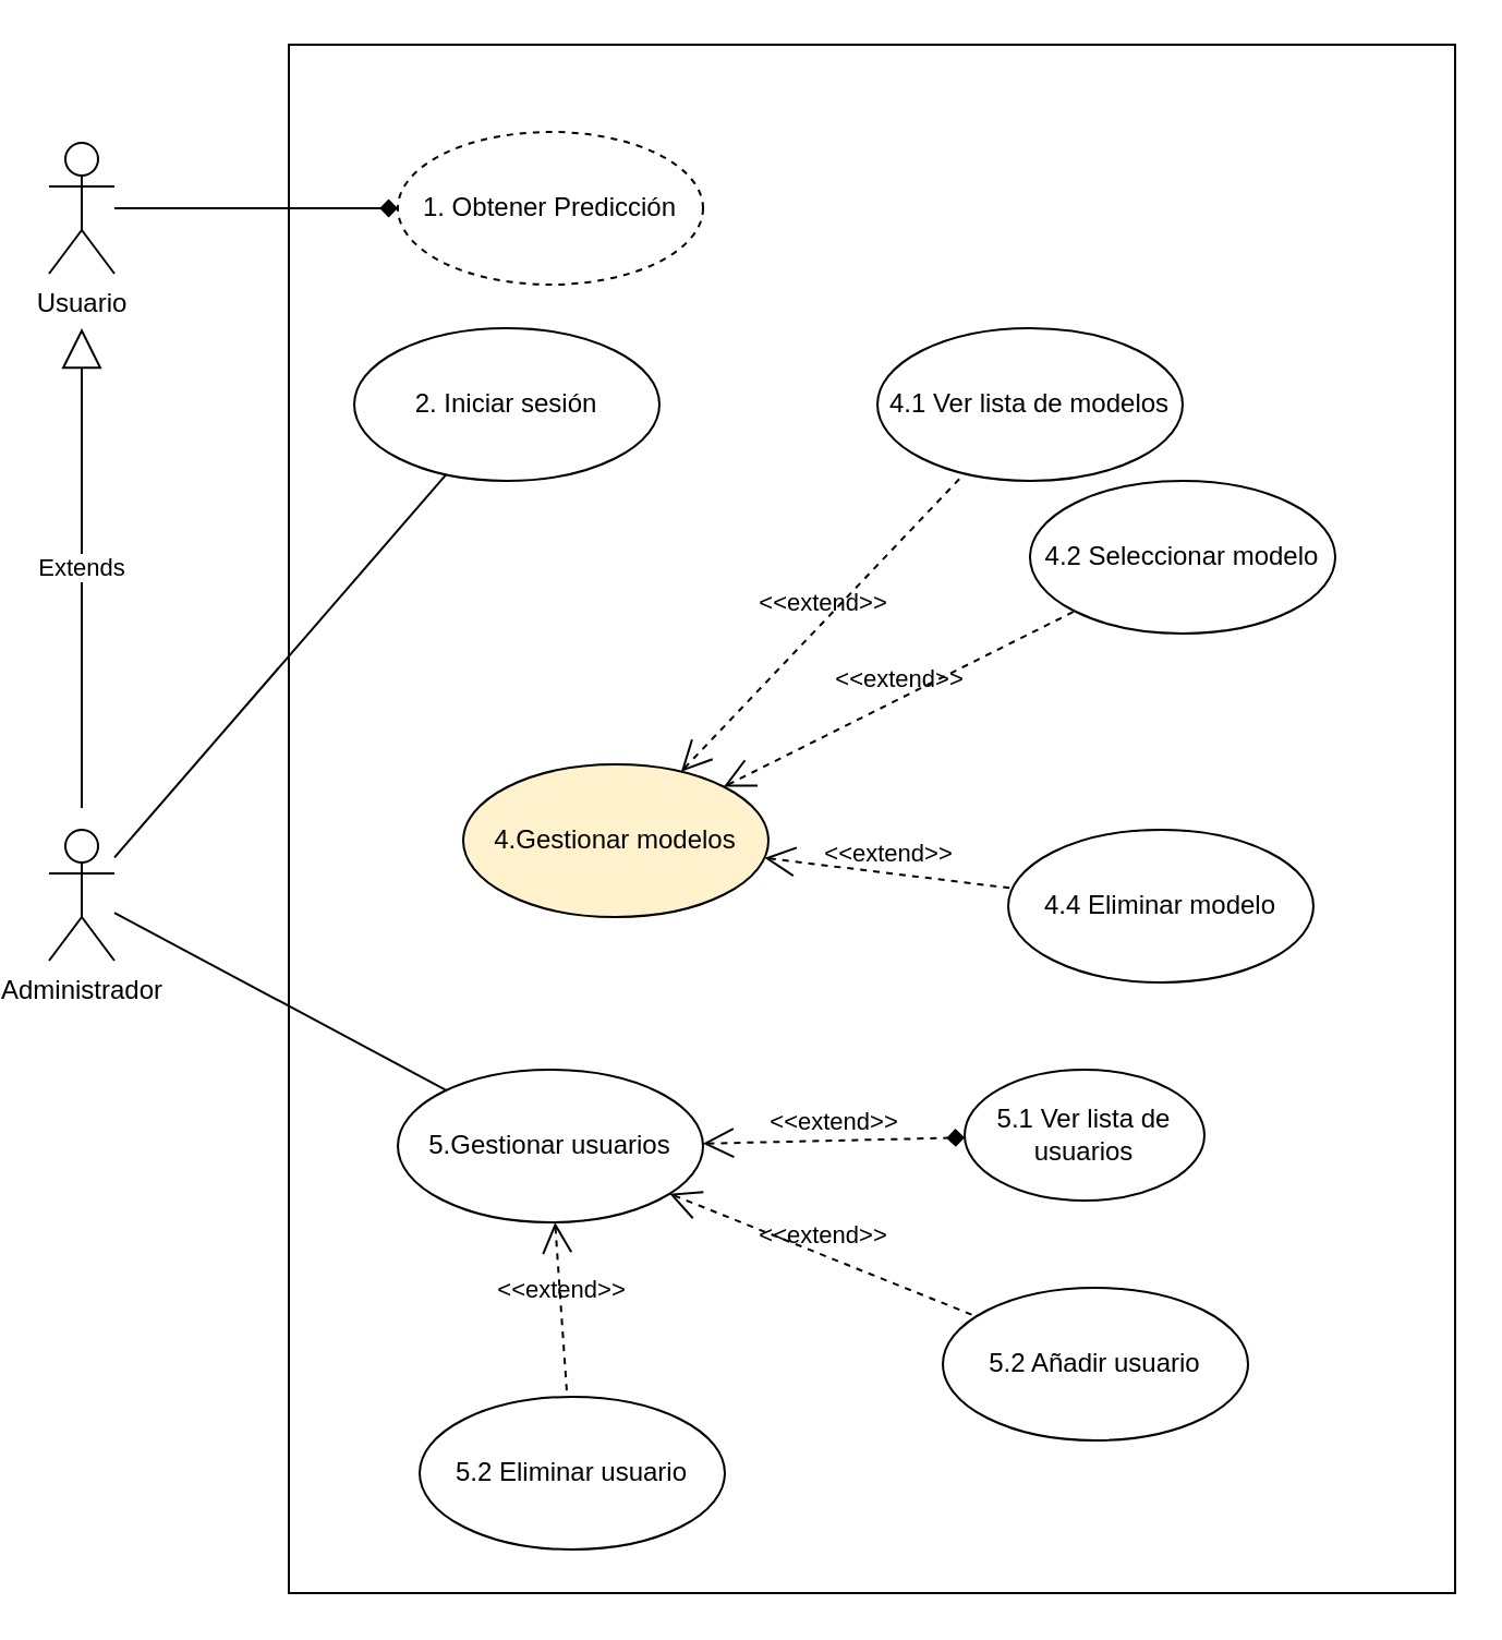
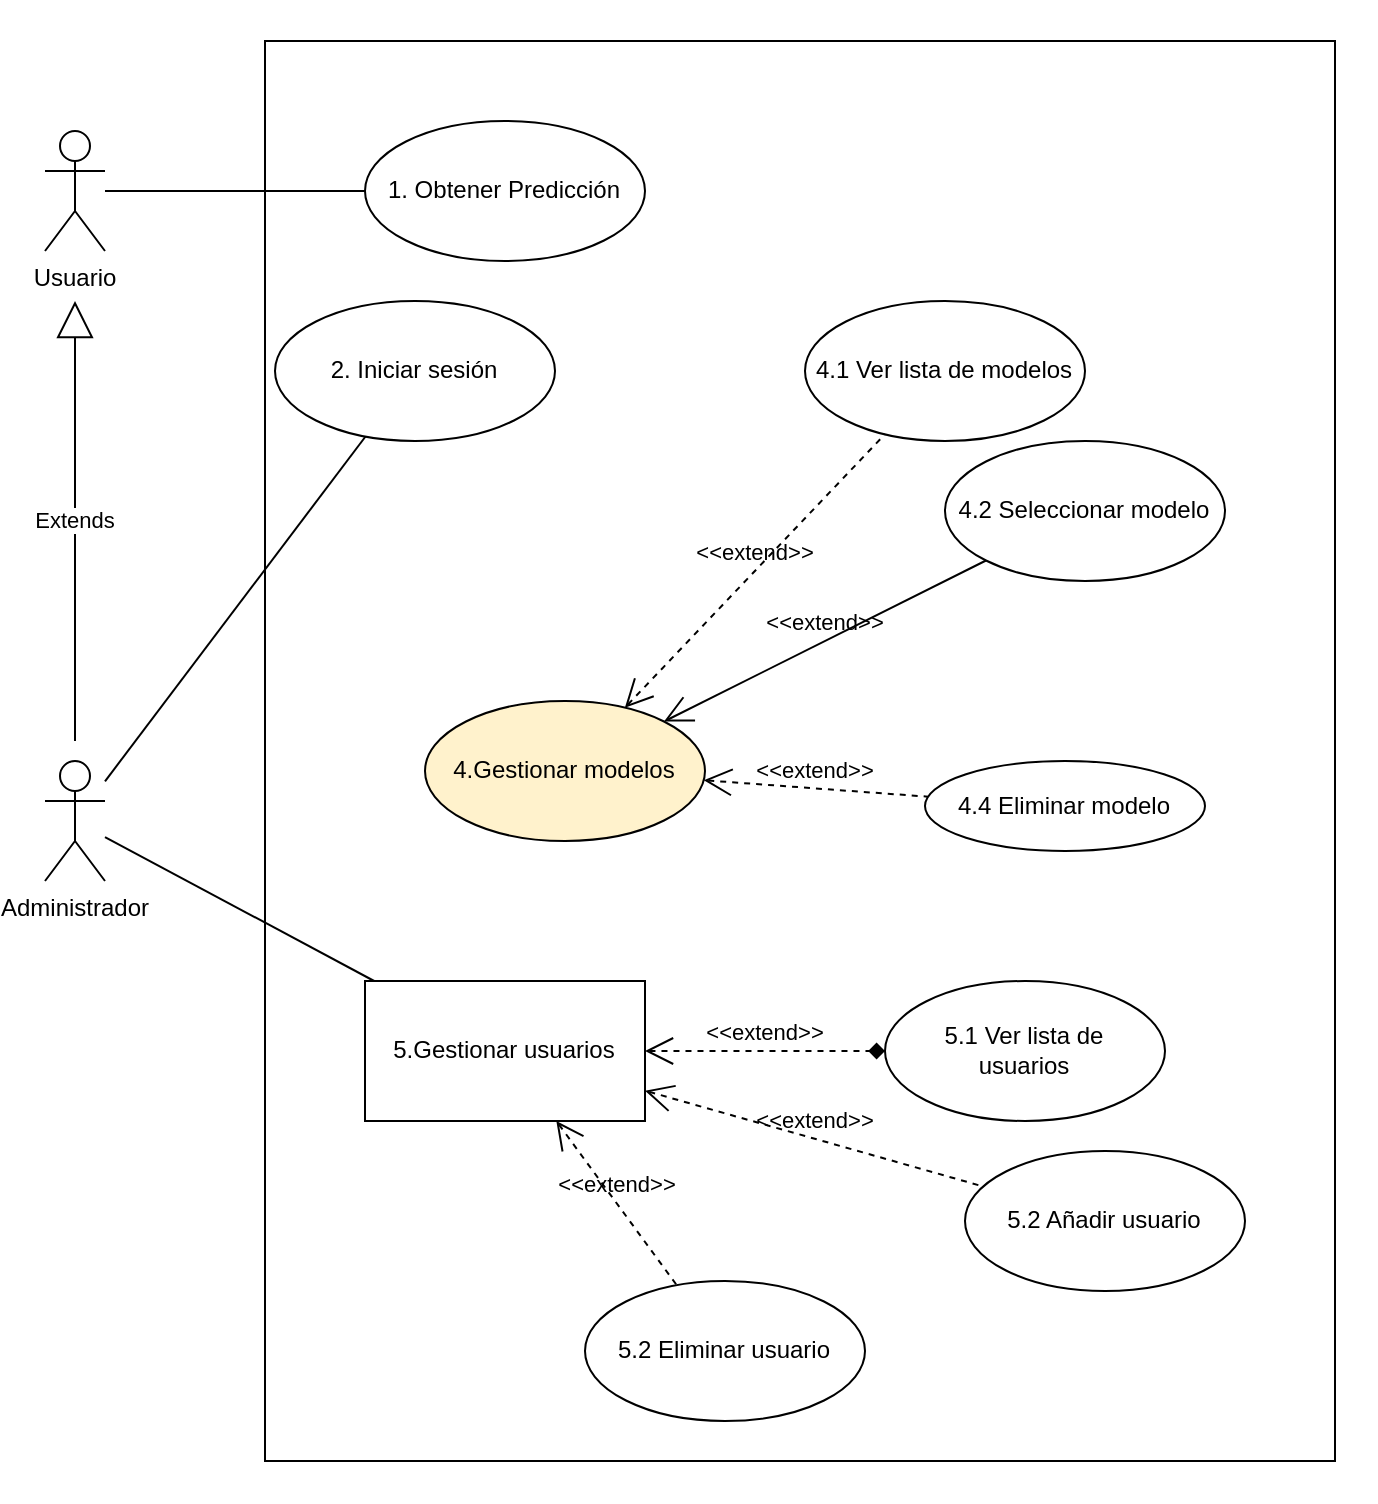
- <mxCell id="6" value="" style="endArrow=diamond;html=1;rounded=0;" parent="1" source="2" target="5" edge="1"><mxGeometry width="50" height="50" relative="1" as="geometry"><mxPoint x="280" y="380" as="sourcePoint" /><mxPoint x="330" y="330" as="targetPoint" /></mxGeometry></mxCell>
+ <mxCell id="6" value="" style="endArrow=none;html=1;rounded=0;" parent="1" source="2" target="5" edge="1"><mxGeometry width="50" height="50" relative="1" as="geometry"><mxPoint x="280" y="380" as="sourcePoint" /><mxPoint x="330" y="330" as="targetPoint" /></mxGeometry></mxCell>
- <mxCell id="5" value="&lt;div&gt;1. Obtener Predicción&lt;/div&gt;" style="ellipse;whiteSpace=wrap;html=1;dashed=1;" parent="1" vertex="1"><mxGeometry x="180" y="60" width="140" height="70" as="geometry" /></mxCell>
+ <mxCell id="5" value="&lt;div&gt;1. Obtener Predicción&lt;/div&gt;" style="ellipse;whiteSpace=wrap;html=1;" parent="1" vertex="1"><mxGeometry x="180" y="60" width="140" height="70" as="geometry" /></mxCell>
- <mxCell id="7" value="2. Iniciar sesión" style="ellipse;whiteSpace=wrap;html=1;" parent="1" vertex="1"><mxGeometry x="160" y="150" width="140" height="70" as="geometry" /></mxCell>
+ <mxCell id="7" value="2. Iniciar sesión" style="ellipse;whiteSpace=wrap;html=1;" parent="1" vertex="1"><mxGeometry x="135" y="150" width="140" height="70" as="geometry" /></mxCell>
- <mxCell id="15" value="&amp;lt;&amp;lt;extend&amp;gt;&amp;gt;" style="edgeStyle=none;html=1;startArrow=open;endArrow=none;startSize=12;verticalAlign=bottom;dashed=1;labelBackgroundColor=none;rounded=0;" edge="1" parent="1" source="13" target="8"><mxGeometry width="160" relative="1" as="geometry"><mxPoint x="220" y="580" as="sourcePoint" /><mxPoint x="380" y="580" as="targetPoint" /></mxGeometry></mxCell>
+ <mxCell id="15" value="&amp;lt;&amp;lt;extend&amp;gt;&amp;gt;" style="edgeStyle=none;html=1;startArrow=open;endArrow=none;startSize=12;verticalAlign=bottom;dashed=0;labelBackgroundColor=none;rounded=0;" edge="1" parent="1" source="13" target="8"><mxGeometry width="160" relative="1" as="geometry"><mxPoint x="220" y="580" as="sourcePoint" /><mxPoint x="380" y="580" as="targetPoint" /></mxGeometry></mxCell>
- <mxCell id="9" value="4.4 Eliminar modelo" style="ellipse;whiteSpace=wrap;html=1;" parent="1" vertex="1"><mxGeometry x="460" y="380" width="140" height="70" as="geometry" /></mxCell>
+ <mxCell id="9" value="4.4 Eliminar modelo" style="ellipse;whiteSpace=wrap;html=1;" parent="1" vertex="1"><mxGeometry x="460" y="380" width="140" height="45" as="geometry" /></mxCell>
- <mxCell id="19" value="&lt;div&gt;5.1 Ver lista de&lt;/div&gt;&lt;div&gt;usuarios&lt;/div&gt;" style="ellipse;whiteSpace=wrap;html=1;" vertex="1" parent="1"><mxGeometry x="440" y="490" width="110" height="60" as="geometry" /></mxCell>
+ <mxCell id="19" value="&lt;div&gt;5.1 Ver lista de&lt;/div&gt;&lt;div&gt;usuarios&lt;/div&gt;" style="ellipse;whiteSpace=wrap;html=1;" vertex="1" parent="1"><mxGeometry x="440" y="490" width="140" height="70" as="geometry" /></mxCell>
- <mxCell id="17" value="&lt;div&gt;5.Gestionar usuarios&lt;/div&gt;" style="ellipse;whiteSpace=wrap;html=1;" vertex="1" parent="1"><mxGeometry x="180" y="490" width="140" height="70" as="geometry" /></mxCell>
+ <mxCell id="17" value="&lt;div&gt;5.Gestionar usuarios&lt;/div&gt;" style="whiteSpace=wrap;html=1;rounded=0;" vertex="1" parent="1"><mxGeometry x="180" y="490" width="140" height="70" as="geometry" /></mxCell>
- <mxCell id="22" value="5.2 Añadir usuario" style="ellipse;whiteSpace=wrap;html=1;" vertex="1" parent="1"><mxGeometry x="430" y="590" width="140" height="70" as="geometry" /></mxCell>
+ <mxCell id="22" value="5.2 Añadir usuario" style="ellipse;whiteSpace=wrap;html=1;" vertex="1" parent="1"><mxGeometry x="480" y="575" width="140" height="70" as="geometry" /></mxCell>
- <mxCell id="21" value="5.2 Eliminar usuario" style="ellipse;whiteSpace=wrap;html=1;" vertex="1" parent="1"><mxGeometry x="190" y="640" width="140" height="70" as="geometry" /></mxCell>
+ <mxCell id="21" value="5.2 Eliminar usuario" style="ellipse;whiteSpace=wrap;html=1;" vertex="1" parent="1"><mxGeometry x="290" y="640" width="140" height="70" as="geometry" /></mxCell>
